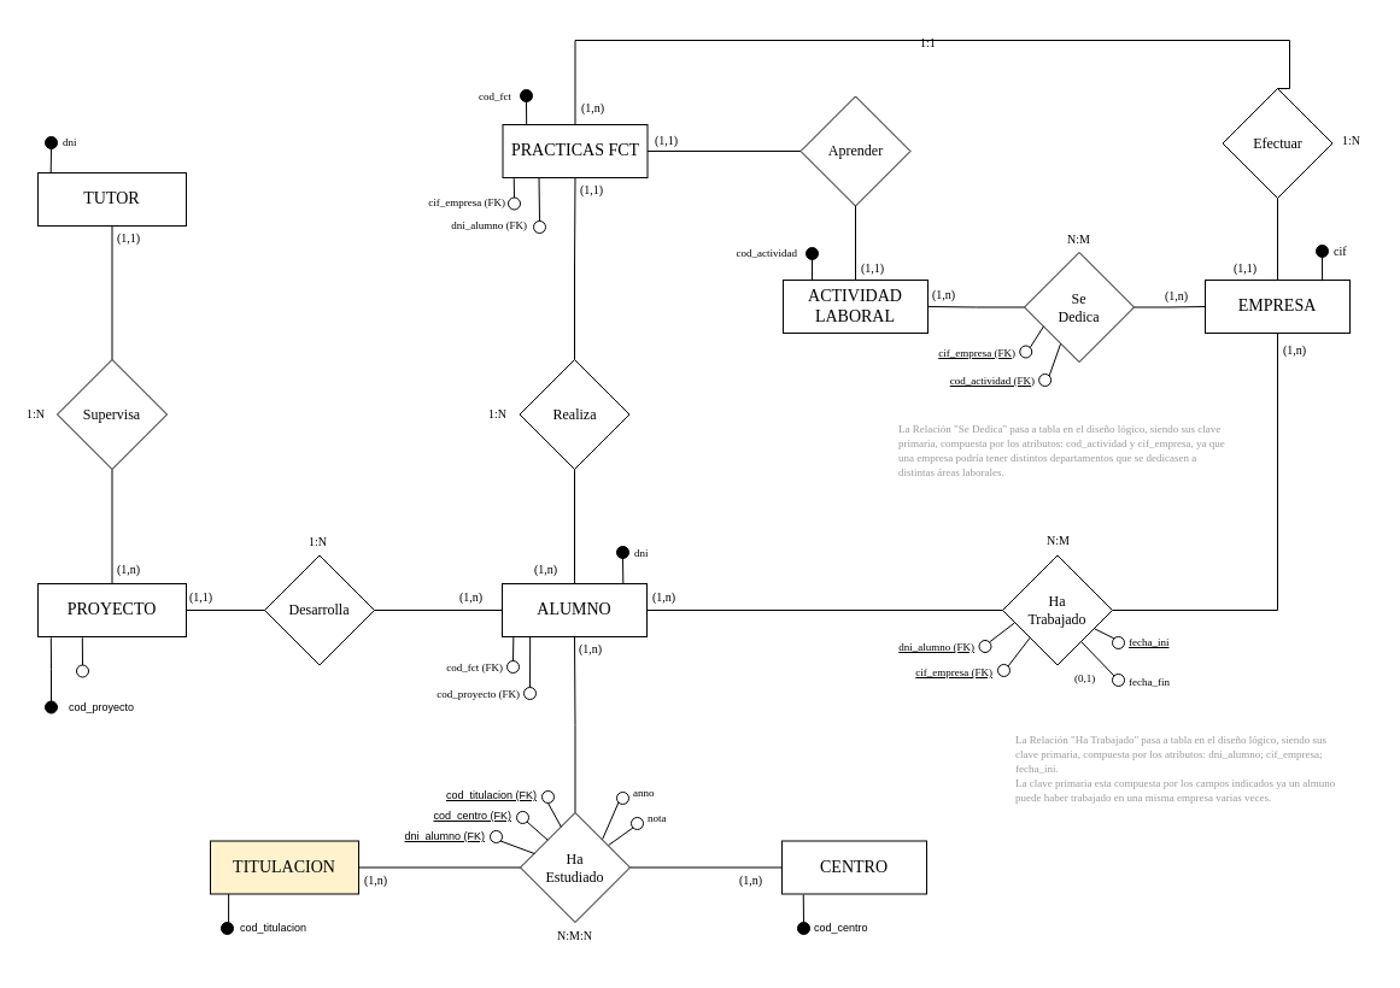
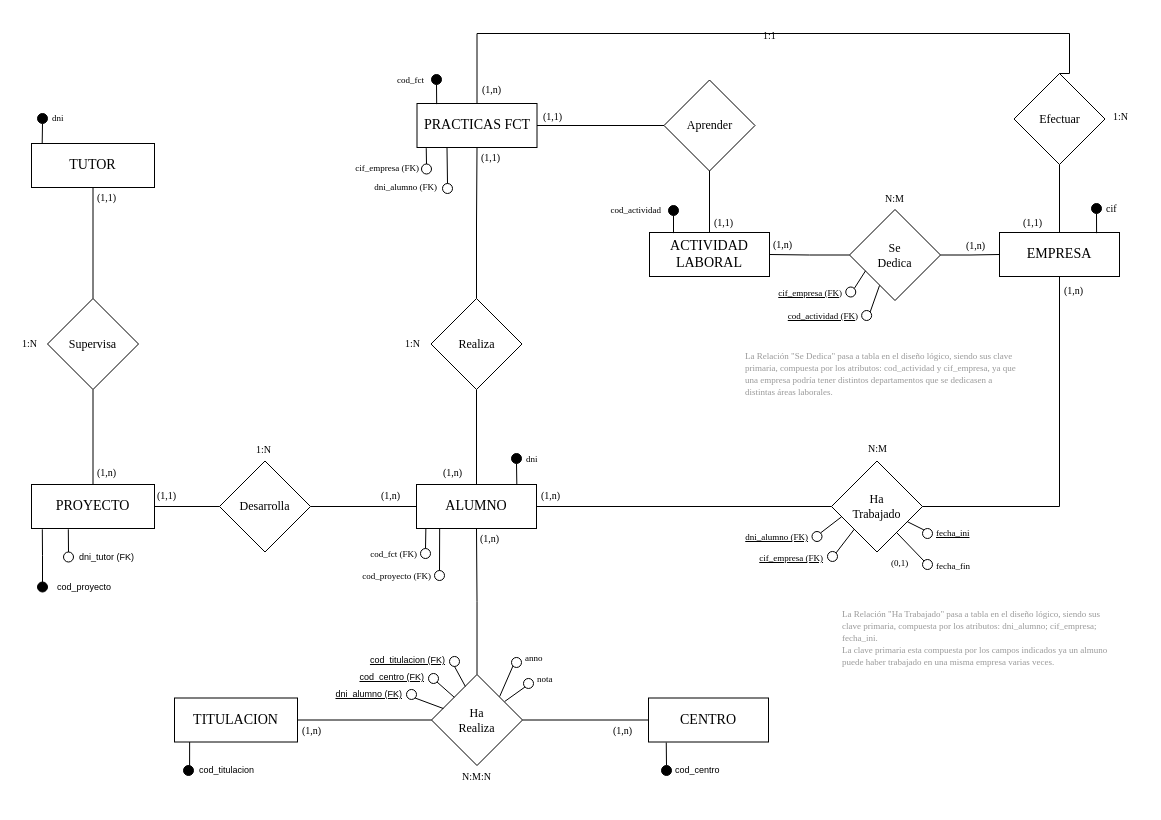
+ <mxCell id="100" value="&lt;span style=&quot;font-size: 9px; font-family: Calibri, sans-serif;&quot;&gt;dni_tutor (FK)&lt;/span&gt;" style="text;html=1;strokeColor=none;fillColor=none;align=left;verticalAlign=middle;whiteSpace=wrap;rounded=0;fontFamily=Lucida Console;fontSize=9;fontStyle=0" vertex="1" parent="1"><mxGeometry x="77" y="541.5" width="61" height="30" as="geometry" /></mxCell>
- <mxCell id="17" value="TITULACION" style="rounded=0;whiteSpace=wrap;html=1;fontFamily=Lucida Console;fontSize=14;fillColor=#fff2cc;" parent="1" vertex="1"><mxGeometry x="174" y="697.5" width="123" height="44" as="geometry" /></mxCell>
+ <mxCell id="17" value="TITULACION" style="rounded=0;whiteSpace=wrap;html=1;fontFamily=Lucida Console;fontSize=14;" parent="1" vertex="1"><mxGeometry x="174" y="697.5" width="123" height="44" as="geometry" /></mxCell>
- <mxCell id="15" value="Ha&lt;br&gt;Estudiado" style="rhombus;whiteSpace=wrap;html=1;rounded=0;fontFamily=Lucida Console;" parent="1" vertex="1"><mxGeometry x="431" y="674" width="91" height="91" as="geometry" /></mxCell>
+ <mxCell id="15" value="Ha&lt;br&gt;Realiza" style="rhombus;whiteSpace=wrap;html=1;rounded=0;fontFamily=Lucida Console;" parent="1" vertex="1"><mxGeometry x="431" y="674" width="91" height="91" as="geometry" /></mxCell>
